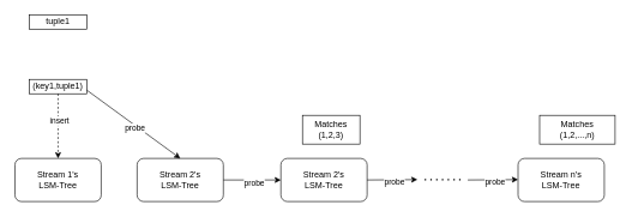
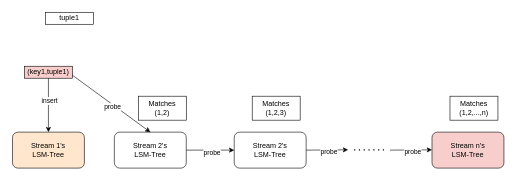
- <mxCell id="21" value="tuple1" style="rounded=0;whiteSpace=wrap;html=1;" vertex="1" parent="1"><mxGeometry x="40" y="20" width="80" height="20" as="geometry" /></mxCell>
+ <mxCell id="21" value="tuple1" style="rounded=0;whiteSpace=wrap;html=1;" vertex="1" parent="1"><mxGeometry x="75" y="20" width="80" height="20" as="geometry" /></mxCell>
- <mxCell id="6" value="(key1,tuple1)" style="rounded=0;whiteSpace=wrap;html=1;" vertex="1" parent="1"><mxGeometry x="40" y="110" width="80" height="20" as="geometry" /></mxCell>
+ <mxCell id="6" value="(key1,tuple1)" style="rounded=0;whiteSpace=wrap;html=1;fillColor=#f8cecc;" vertex="1" parent="1"><mxGeometry x="40" y="110" width="80" height="20" as="geometry" /></mxCell>
- <mxCell id="19" value="" style="endArrow=classic;html=1;rounded=0;exitX=0.5;exitY=1;exitDx=0;exitDy=0;entryX=0.5;entryY=0;entryDx=0;entryDy=0;dashed=1;" edge="1" parent="1" source="6" target="2"><mxGeometry width="50" height="50" relative="1" as="geometry"><mxPoint x="350" y="360" as="sourcePoint" /><mxPoint x="400" y="310" as="targetPoint" /></mxGeometry></mxCell>
+ <mxCell id="19" value="" style="endArrow=classic;html=1;rounded=0;exitX=0.5;exitY=1;exitDx=0;exitDy=0;entryX=0.5;entryY=0;entryDx=0;entryDy=0;" edge="1" parent="1" source="6" target="2"><mxGeometry width="50" height="50" relative="1" as="geometry"><mxPoint x="350" y="360" as="sourcePoint" /><mxPoint x="400" y="310" as="targetPoint" /></mxGeometry></mxCell>
+ <mxCell id="11" value="Matches&lt;br&gt;(1,2)" style="whiteSpace=wrap;html=1;" vertex="1" parent="1"><mxGeometry x="230" y="160" width="80" height="40" as="geometry" /></mxCell>
- <mxCell id="18" value="Matches&lt;br&gt;(1,2,...,n)" style="whiteSpace=wrap;html=1;" vertex="1" parent="1"><mxGeometry x="750" y="160" width="105" height="40" as="geometry" /></mxCell>
+ <mxCell id="18" value="Matches&lt;br&gt;(1,2,...,n)" style="whiteSpace=wrap;html=1;" vertex="1" parent="1"><mxGeometry x="750" y="160" width="80" height="40" as="geometry" /></mxCell>
- <mxCell id="2" value="Stream 1's&lt;br&gt;LSM-Tree" style="rounded=1;whiteSpace=wrap;html=1;" vertex="1" parent="1"><mxGeometry x="20" y="220" width="120" height="60" as="geometry" /></mxCell>
+ <mxCell id="2" value="Stream 1's&lt;br&gt;LSM-Tree" style="rounded=1;whiteSpace=wrap;html=1;fillColor=#ffe6cc;" vertex="1" parent="1"><mxGeometry x="20" y="220" width="120" height="60" as="geometry" /></mxCell>
- <mxCell id="5" value="Stream n's&lt;br&gt;LSM-Tree" style="rounded=1;whiteSpace=wrap;html=1;" vertex="1" parent="1"><mxGeometry x="720" y="220" width="120" height="60" as="geometry" /></mxCell>
+ <mxCell id="5" value="Stream n's&lt;br&gt;LSM-Tree" style="rounded=1;whiteSpace=wrap;html=1;fillColor=#f8cecc;" vertex="1" parent="1"><mxGeometry x="720" y="220" width="120" height="60" as="geometry" /></mxCell>
